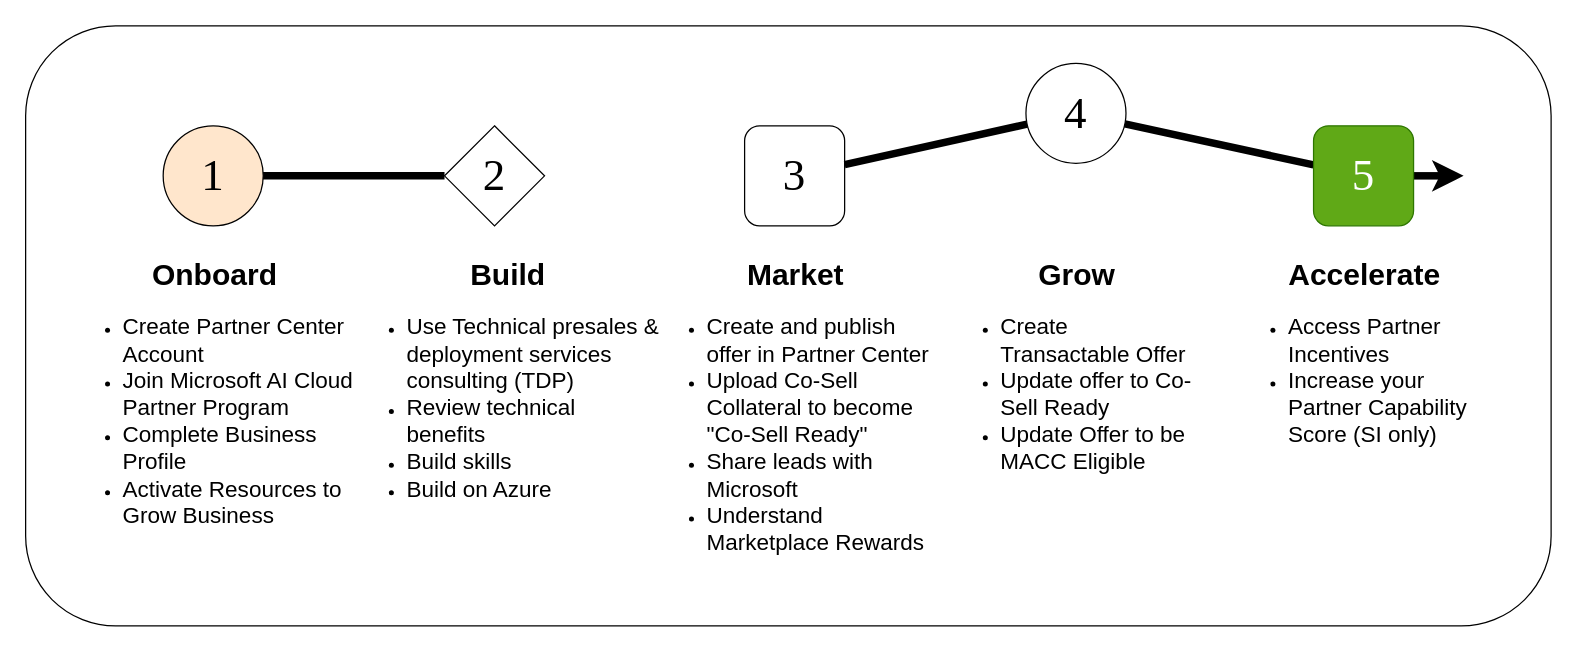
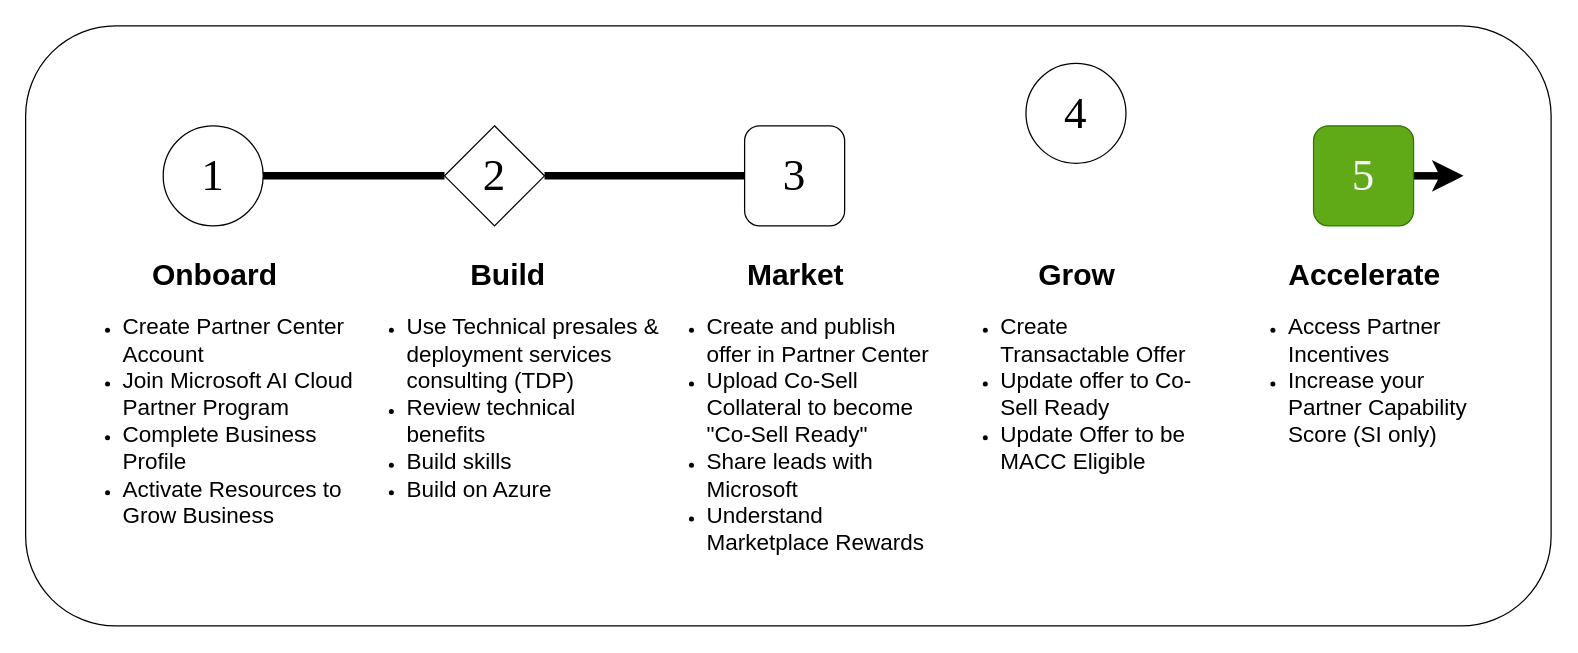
- <mxCell id="14" value="" style="endArrow=none;html=1;strokeWidth=6;startArrow=none;" parent="1" source="13" target="15" edge="1"><mxGeometry width="50" height="50" relative="1" as="geometry"><mxPoint x="665" y="140" as="sourcePoint" /><mxPoint x="1170" y="140" as="targetPoint" /></mxGeometry></mxCell>
- <mxCell id="16" value="" style="endArrow=none;html=1;strokeWidth=6;startArrow=none;" parent="1" source="15" target="17" edge="1"><mxGeometry width="50" height="50" relative="1" as="geometry"><mxPoint x="890" y="140" as="sourcePoint" /><mxPoint x="1170" y="140" as="targetPoint" /></mxGeometry></mxCell>
- <mxCell id="11" value="&lt;font style=&quot;font-size: 36px;&quot; face=&quot;Tahoma&quot;&gt;1&lt;/font&gt;" style="ellipse;whiteSpace=wrap;html=1;aspect=fixed;fillColor=#ffe6cc;" parent="1" vertex="1"><mxGeometry x="130" y="100" width="80" height="80" as="geometry" /></mxCell>
+ <mxCell id="11" value="&lt;font style=&quot;font-size: 36px;&quot; face=&quot;Tahoma&quot;&gt;1&lt;/font&gt;" style="ellipse;whiteSpace=wrap;html=1;aspect=fixed;" parent="1" vertex="1"><mxGeometry x="130" y="100" width="80" height="80" as="geometry" /></mxCell>
+ <mxCell id="12" value="" style="endArrow=none;html=1;strokeWidth=6;startArrow=none;" parent="1" source="10" target="13" edge="1"><mxGeometry width="50" height="50" relative="1" as="geometry"><mxPoint x="435" y="140" as="sourcePoint" /><mxPoint x="1170" y="140" as="targetPoint" /></mxGeometry></mxCell>
